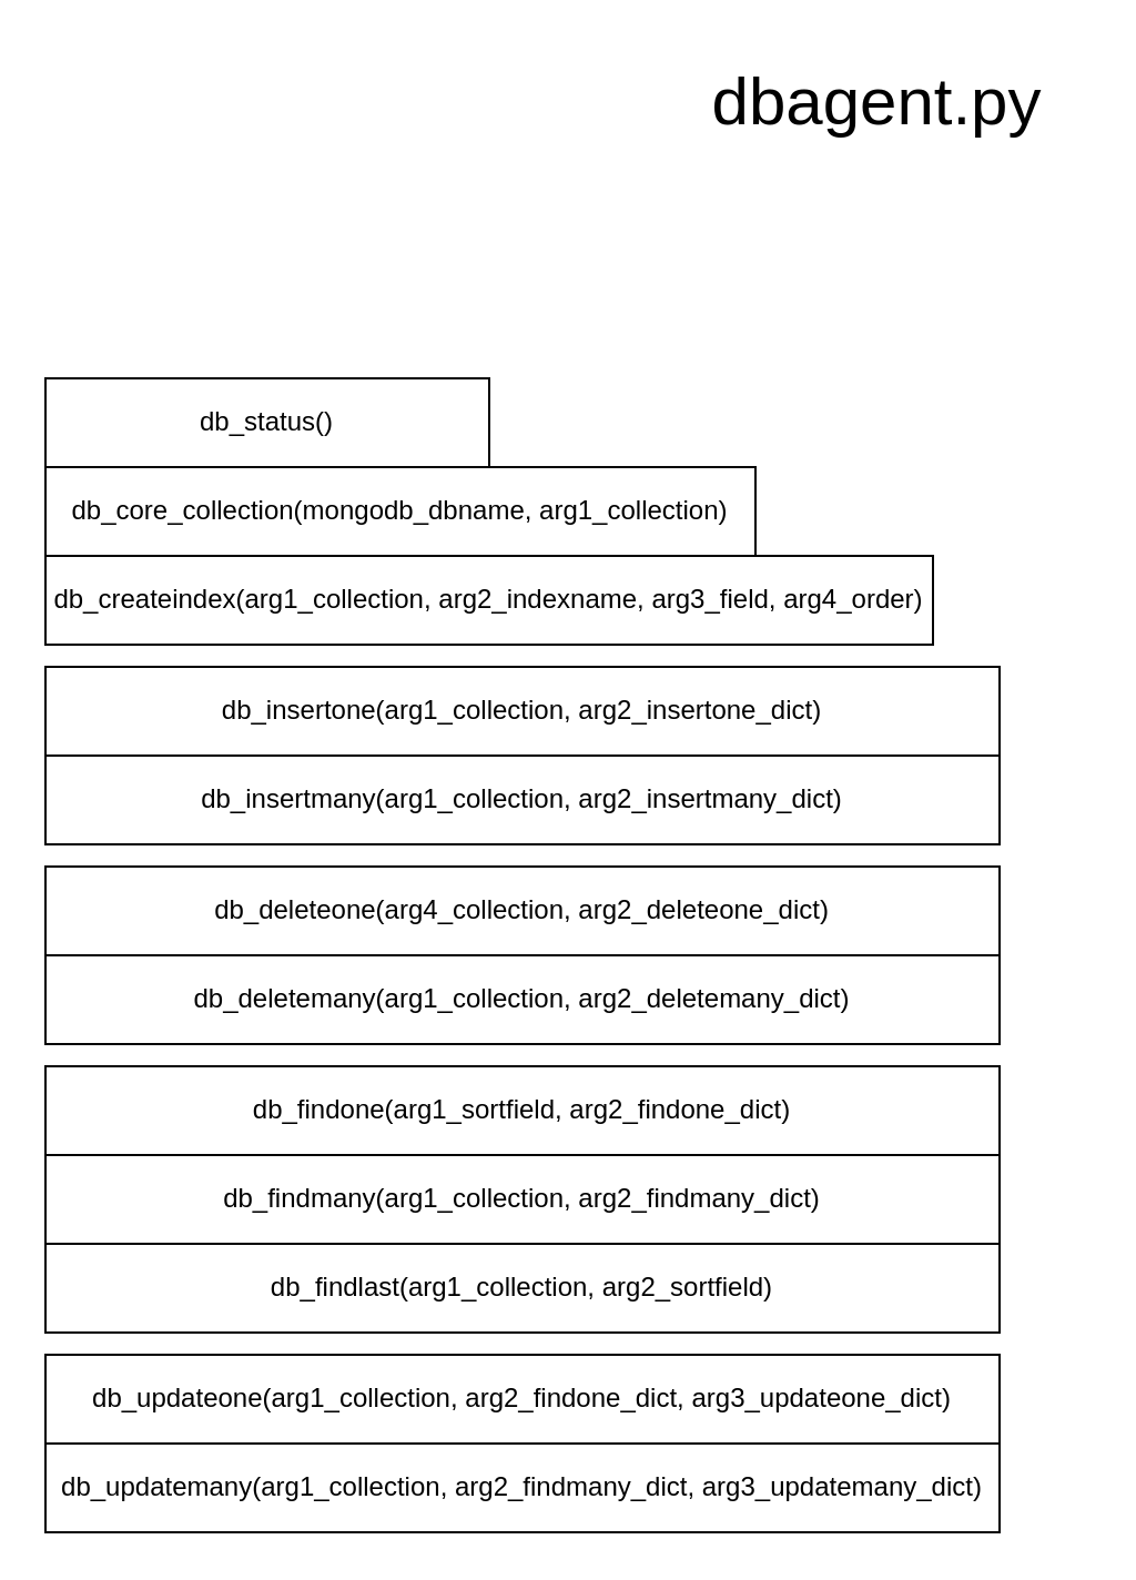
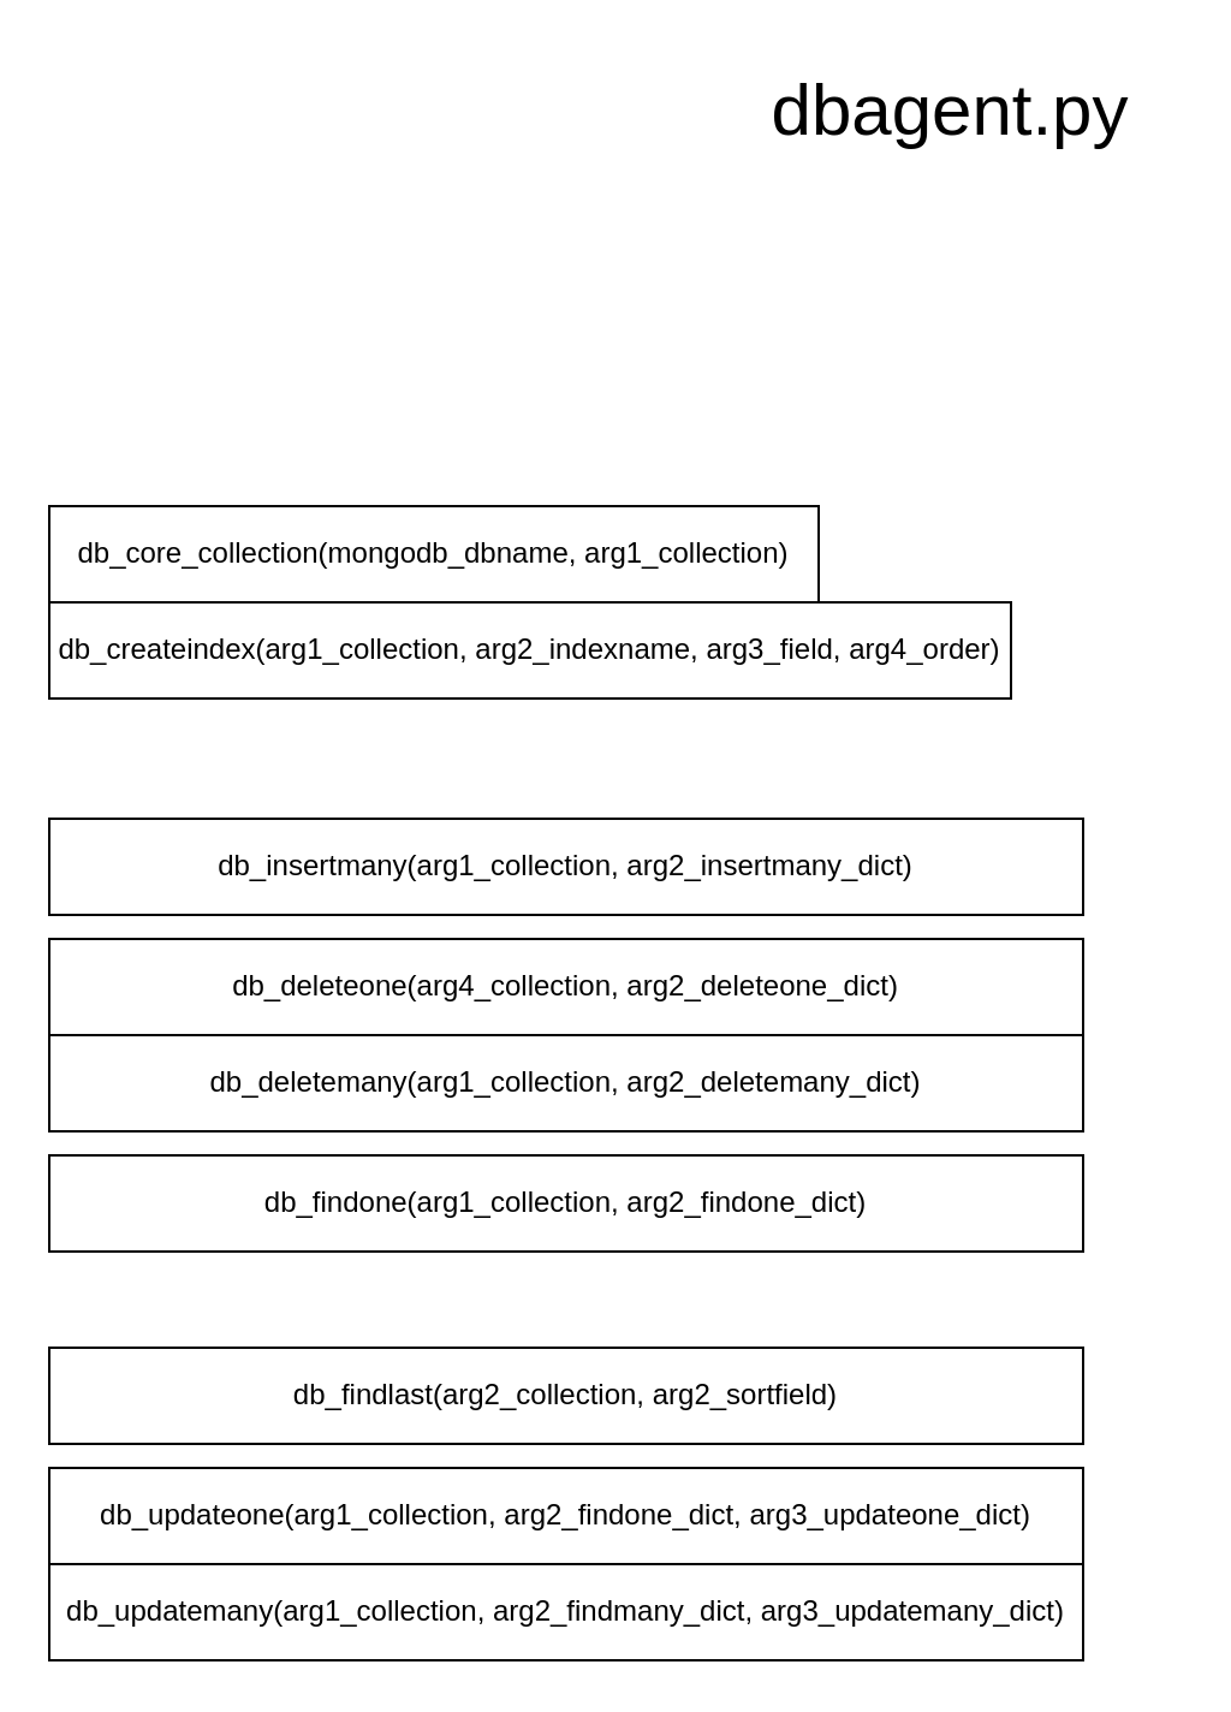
- <mxCell id="3" value="&lt;div&gt;db_status()&lt;br&gt;&lt;/div&gt;" style="text;html=1;strokeColor=#030303;fillColor=none;align=center;verticalAlign=middle;whiteSpace=wrap;rounded=0;" vertex="1" parent="2"><mxGeometry y="40" width="200" height="40" as="geometry" /></mxCell>
- <mxCell id="9" value="&lt;div&gt;db_insertone(arg1_collection, arg2_insertone_dict)&lt;/div&gt;" style="text;html=1;strokeColor=#030303;fillColor=none;align=center;verticalAlign=middle;whiteSpace=wrap;rounded=0;" vertex="1" parent="8"><mxGeometry width="430" height="40" as="geometry" /></mxCell>
- <mxCell id="6" value="&lt;div&gt;db_findone(arg1_sortfield, arg2_findone_dict)&lt;/div&gt;" style="text;html=1;strokeColor=#030303;fillColor=none;align=center;verticalAlign=middle;whiteSpace=wrap;rounded=0;" vertex="1" parent="2"><mxGeometry y="350" width="430" height="40" as="geometry" /></mxCell>
+ <mxCell id="6" value="&lt;div&gt;db_findone(arg1_collection, arg2_findone_dict)&lt;/div&gt;" style="text;html=1;strokeColor=#030303;fillColor=none;align=center;verticalAlign=middle;whiteSpace=wrap;rounded=0;" vertex="1" parent="2"><mxGeometry y="350" width="430" height="40" as="geometry" /></mxCell>
- <mxCell id="7" value="&lt;div&gt;db_findmany(arg1_collection, arg2_findmany_dict)&lt;/div&gt;" style="text;html=1;strokeColor=#030303;fillColor=none;align=center;verticalAlign=middle;whiteSpace=wrap;rounded=0;" vertex="1" parent="2"><mxGeometry y="390" width="430" height="40" as="geometry" /></mxCell>
- <mxCell id="15" value="db_findlast(arg1_collection, arg2_sortfield)" style="text;html=1;strokeColor=#030303;fillColor=none;align=center;verticalAlign=middle;whiteSpace=wrap;rounded=0;" vertex="1" parent="14"><mxGeometry y="-10" width="430" height="40" as="geometry" /></mxCell>
+ <mxCell id="15" value="db_findlast(arg2_collection, arg2_sortfield)" style="text;html=1;strokeColor=#030303;fillColor=none;align=center;verticalAlign=middle;whiteSpace=wrap;rounded=0;" vertex="1" parent="14"><mxGeometry y="-10" width="430" height="40" as="geometry" /></mxCell>
